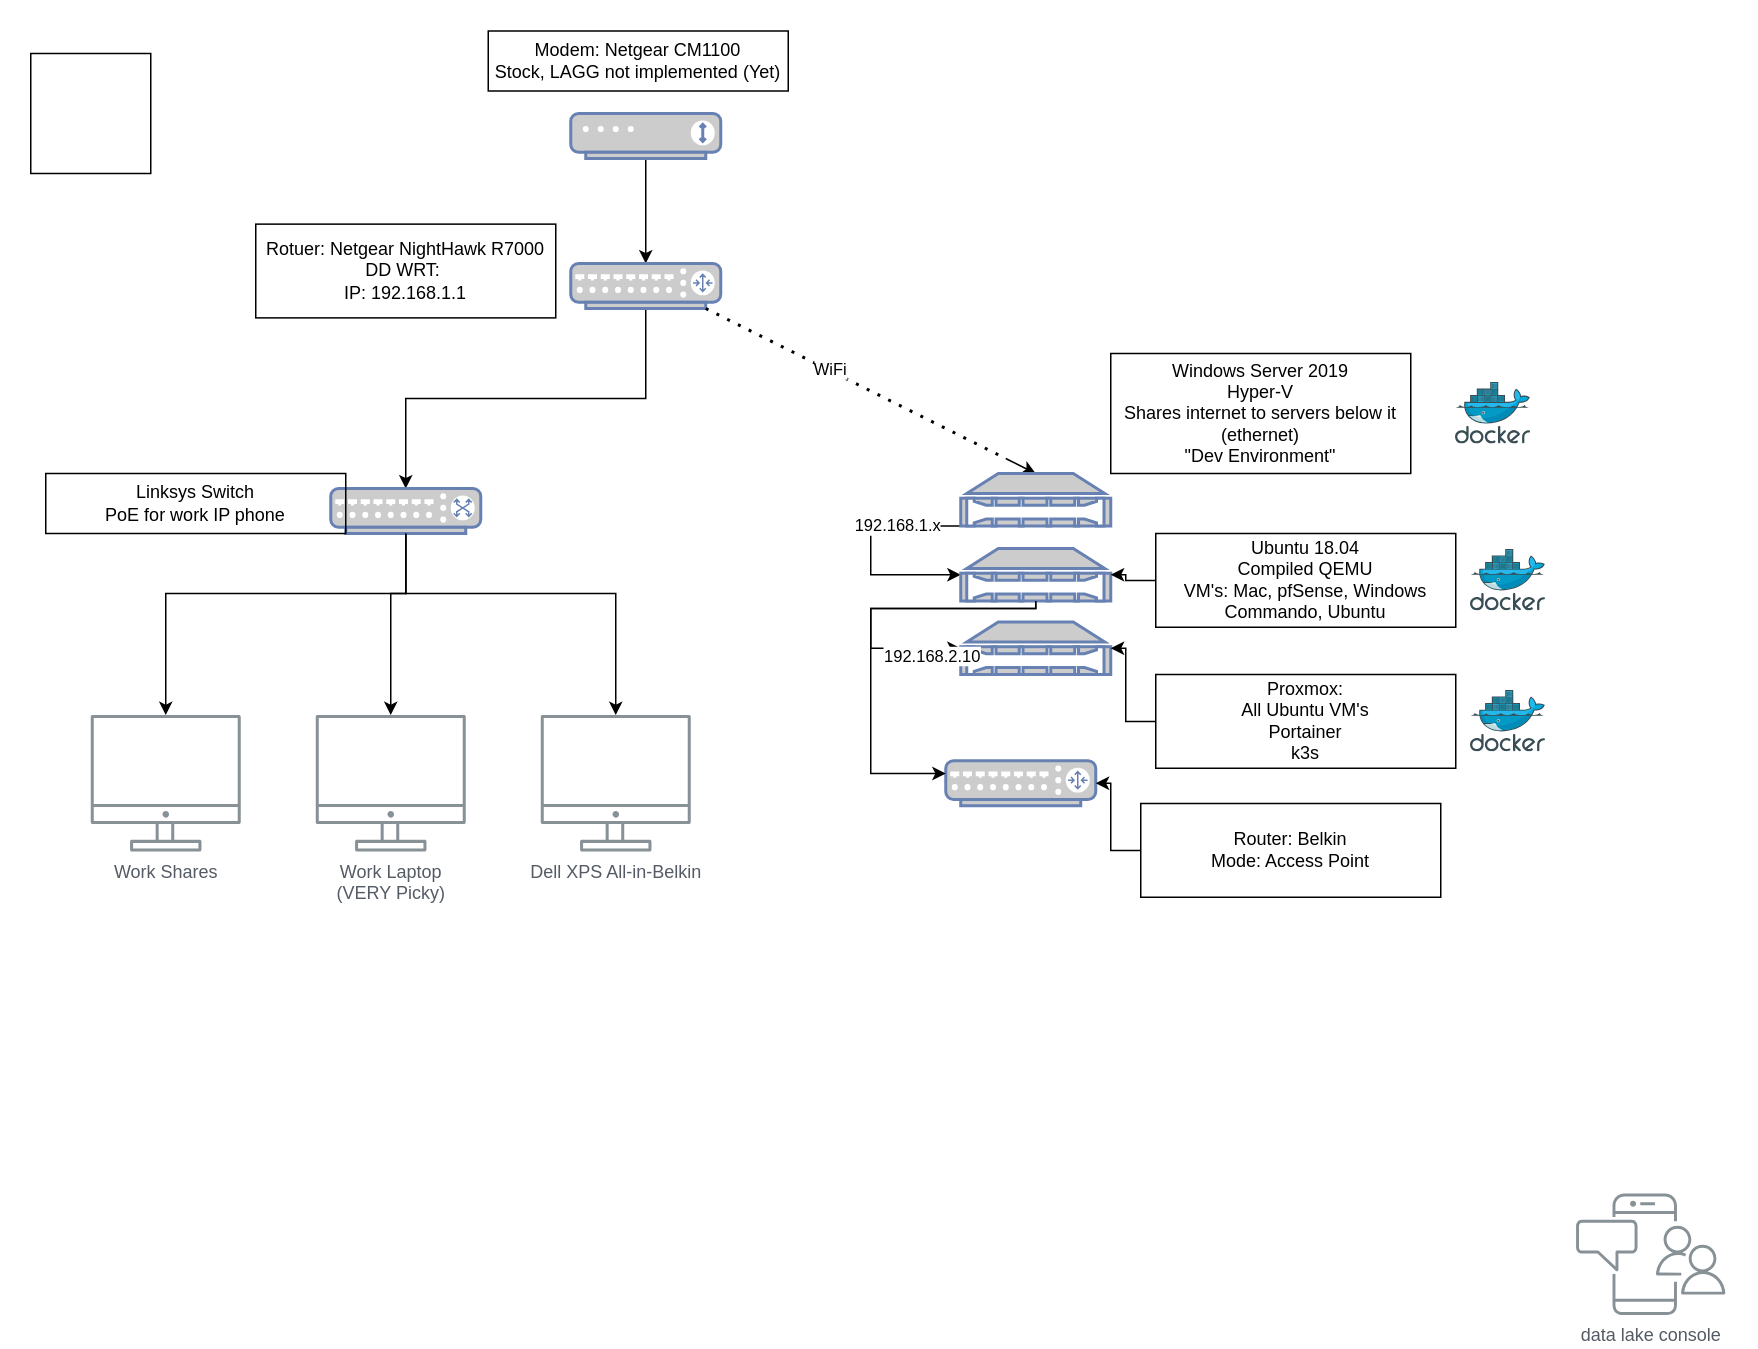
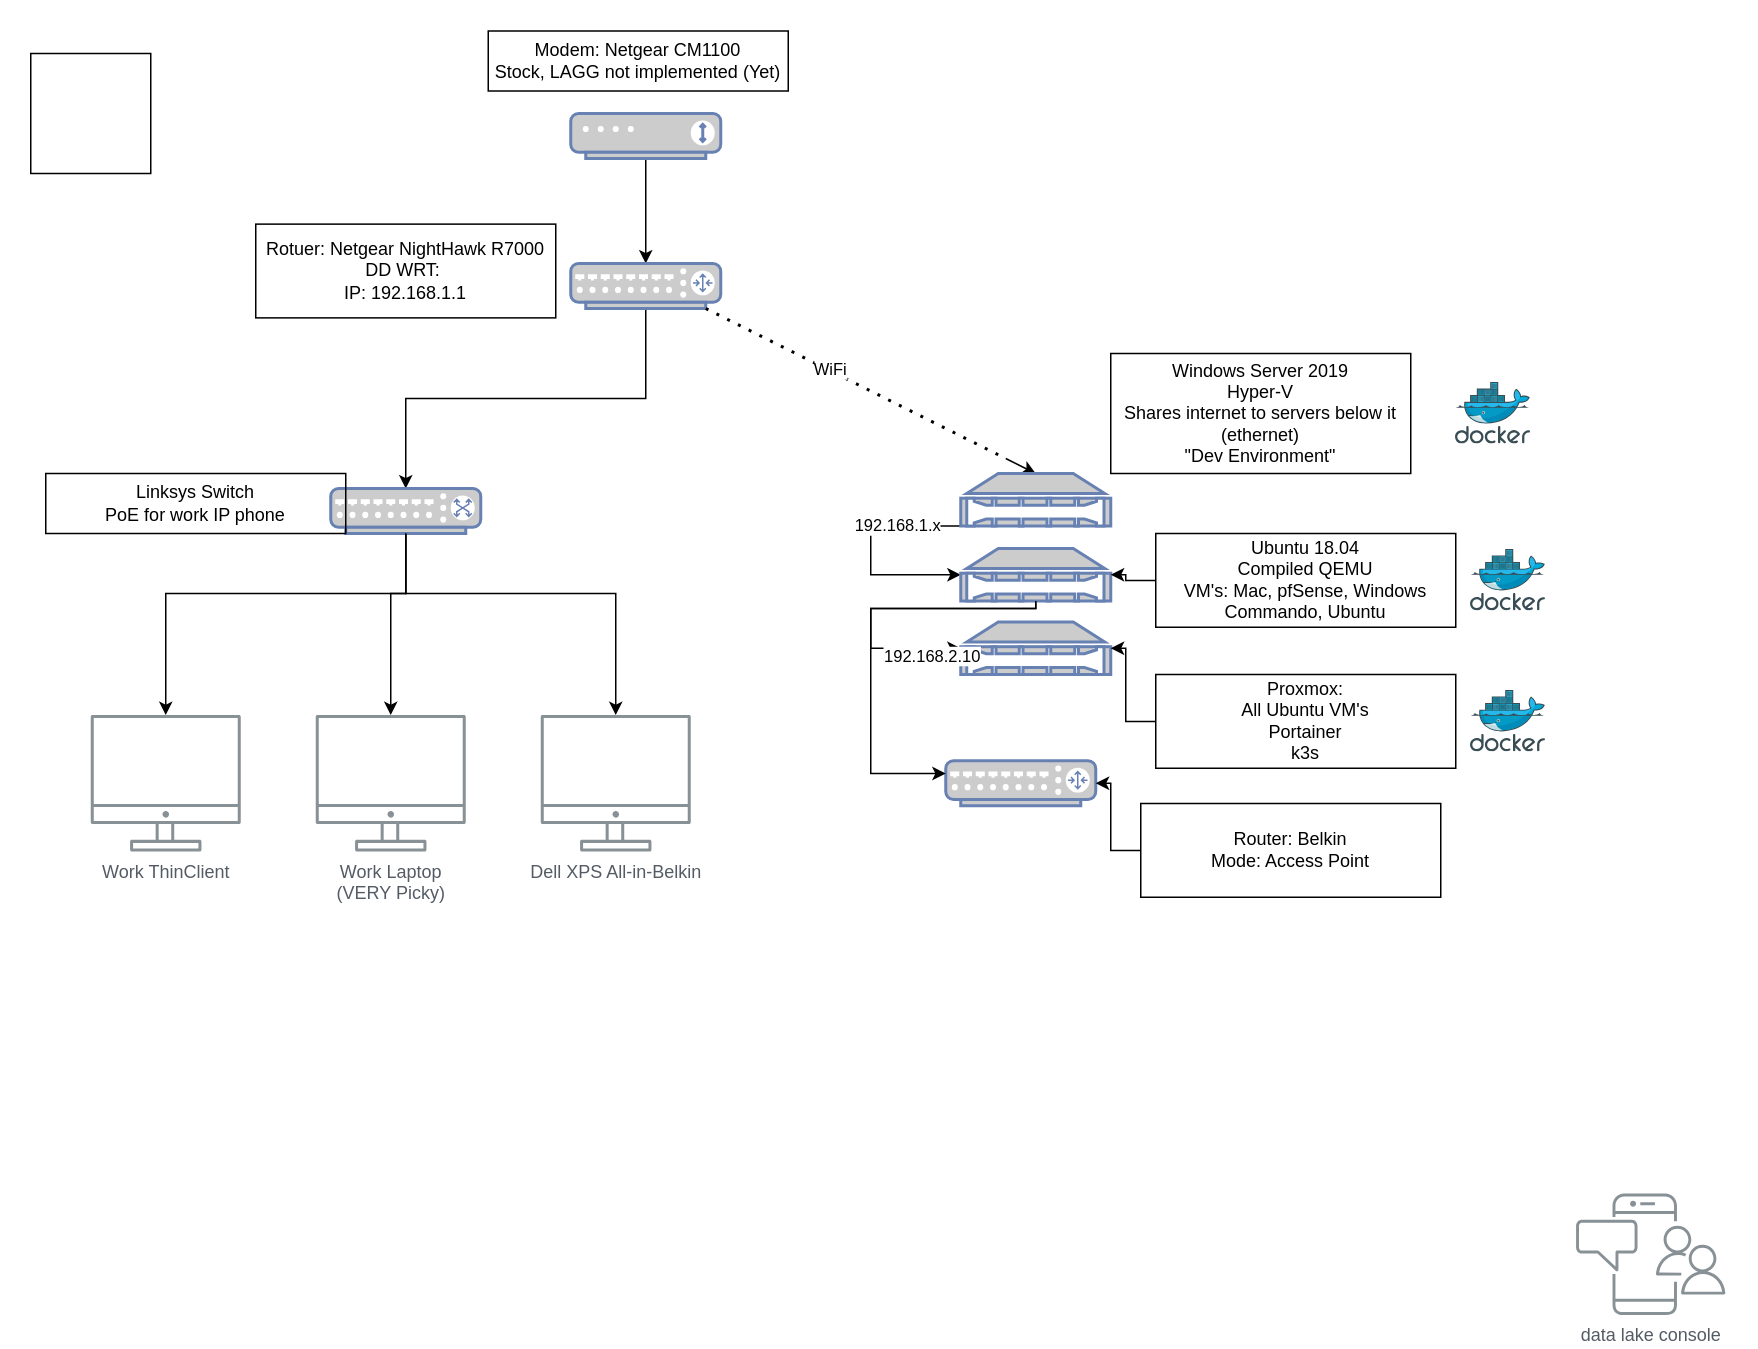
- <mxCell id="3" value="Work Shares" style="outlineConnect=0;gradientColor=none;fontColor=#545B64;strokeColor=none;fillColor=#879196;dashed=0;verticalLabelPosition=bottom;verticalAlign=top;align=center;html=1;fontSize=12;fontStyle=0;aspect=fixed;shape=mxgraph.aws4.illustration_desktop;pointerEvents=1;labelBackgroundColor=#ffffff;" parent="1" vertex="1"><mxGeometry x="60" y="476" width="100" height="91" as="geometry" /></mxCell>
+ <mxCell id="3" value="Work ThinClient" style="outlineConnect=0;gradientColor=none;fontColor=#545B64;strokeColor=none;fillColor=#879196;dashed=0;verticalLabelPosition=bottom;verticalAlign=top;align=center;html=1;fontSize=12;fontStyle=0;aspect=fixed;shape=mxgraph.aws4.illustration_desktop;pointerEvents=1;labelBackgroundColor=#ffffff;" parent="1" vertex="1"><mxGeometry x="60" y="476" width="100" height="91" as="geometry" /></mxCell>
